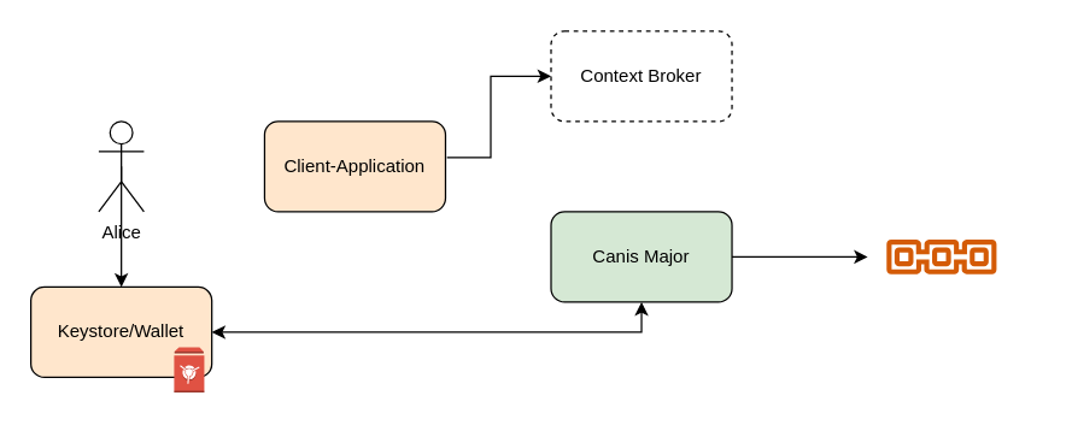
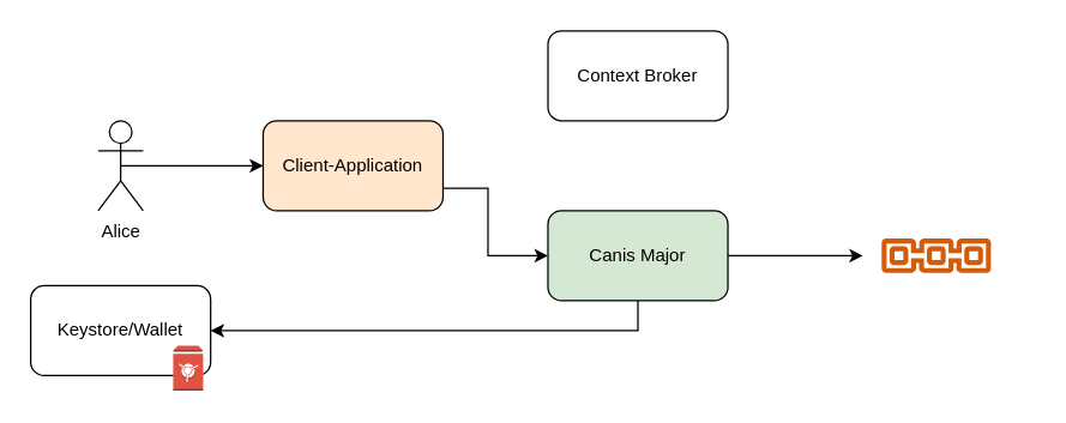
- <mxCell id="2" value="Context Broker" style="rounded=1;whiteSpace=wrap;html=1;dashed=1;" vertex="1" parent="1"><mxGeometry x="365" y="20" width="120" height="60" as="geometry" /></mxCell>
+ <mxCell id="2" value="Context Broker" style="rounded=1;whiteSpace=wrap;html=1;" vertex="1" parent="1"><mxGeometry x="365" y="20" width="120" height="60" as="geometry" /></mxCell>
- <mxCell id="10" value="" style="endArrow=classic;html=1;rounded=0;exitX=1.008;exitY=0.4;exitDx=0;exitDy=0;exitPerimeter=0;entryX=0;entryY=0.5;entryDx=0;entryDy=0;" edge="1" parent="1" source="8" target="2"><mxGeometry width="50" height="50" relative="1" as="geometry"><mxPoint x="255" y="0" as="sourcePoint" /><mxPoint x="305" y="-50" as="targetPoint" /><Array as="points"><mxPoint x="325" y="104" /><mxPoint x="325" y="50" /></Array></mxGeometry></mxCell>
+ <mxCell id="9" value="" style="endArrow=classic;html=1;rounded=0;exitX=1;exitY=0.75;exitDx=0;exitDy=0;entryX=0;entryY=0.5;entryDx=0;entryDy=0;" edge="1" parent="1" source="8" target="5"><mxGeometry width="50" height="50" relative="1" as="geometry"><mxPoint x="-345" y="150" as="sourcePoint" /><mxPoint x="-295" y="100" as="targetPoint" /><Array as="points"><mxPoint x="325" y="125" /><mxPoint x="325" y="170" /></Array></mxGeometry></mxCell>
- <mxCell id="3" style="edgeStyle=orthogonalEdgeStyle;rounded=0;orthogonalLoop=1;jettySize=auto;html=1;exitX=0.5;exitY=0.5;exitDx=0;exitDy=0;exitPerimeter=0;" edge="1" parent="1" source="4" target="11"><mxGeometry relative="1" as="geometry"><mxPoint x="95" y="110" as="targetPoint" /></mxGeometry></mxCell>
+ <mxCell id="3" style="edgeStyle=orthogonalEdgeStyle;rounded=0;orthogonalLoop=1;jettySize=auto;html=1;exitX=0.5;exitY=0.5;exitDx=0;exitDy=0;exitPerimeter=0;entryX=0;entryY=0.5;entryDx=0;entryDy=0;" edge="1" parent="1" source="4" target="8"><mxGeometry relative="1" as="geometry"><mxPoint x="95" y="110" as="targetPoint" /></mxGeometry></mxCell>
- <mxCell id="14" value="" style="endArrow=classic;startArrow=classic;html=1;rounded=0;exitX=1;exitY=0.5;exitDx=0;exitDy=0;entryX=0.5;entryY=1;entryDx=0;entryDy=0;" edge="1" parent="1" source="11" target="5"><mxGeometry width="50" height="50" relative="1" as="geometry"><mxPoint x="275" y="290" as="sourcePoint" /><mxPoint x="325" y="240" as="targetPoint" /><Array as="points"><mxPoint x="425" y="220" /></Array></mxGeometry></mxCell>
+ <mxCell id="14" value="" style="endArrow=none;startArrow=classic;html=1;rounded=0;exitX=1;exitY=0.5;exitDx=0;exitDy=0;entryX=0.5;entryY=1;entryDx=0;entryDy=0;" edge="1" parent="1" source="11" target="5"><mxGeometry width="50" height="50" relative="1" as="geometry"><mxPoint x="275" y="290" as="sourcePoint" /><mxPoint x="325" y="240" as="targetPoint" /><Array as="points"><mxPoint x="425" y="220" /></Array></mxGeometry></mxCell>
- <mxCell id="11" value="&lt;div&gt;Keystore/Wallet&lt;/div&gt;" style="rounded=1;whiteSpace=wrap;html=1;fillColor=#ffe6cc;" vertex="1" parent="1"><mxGeometry x="20" y="190" width="120" height="60" as="geometry" /></mxCell>
+ <mxCell id="11" value="&lt;div&gt;Keystore/Wallet&lt;/div&gt;" style="rounded=1;whiteSpace=wrap;html=1;" vertex="1" parent="1"><mxGeometry x="20" y="190" width="120" height="60" as="geometry" /></mxCell>
